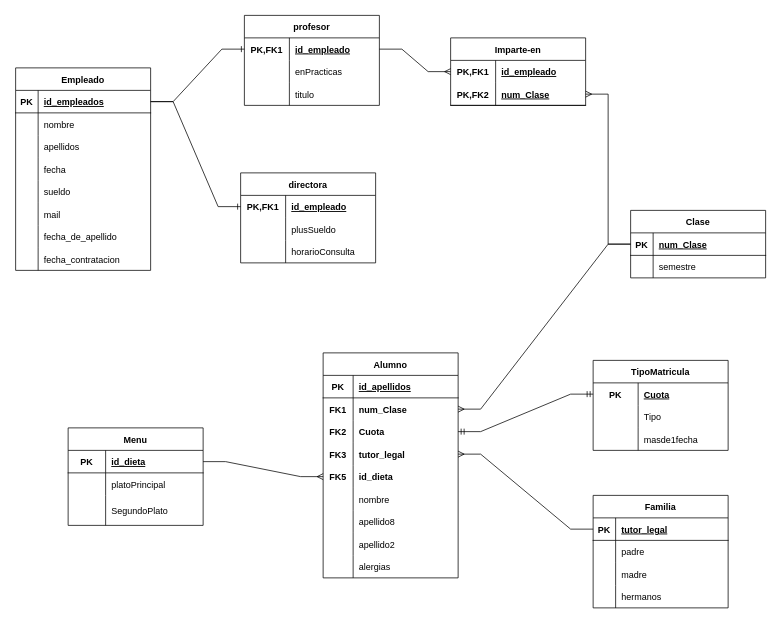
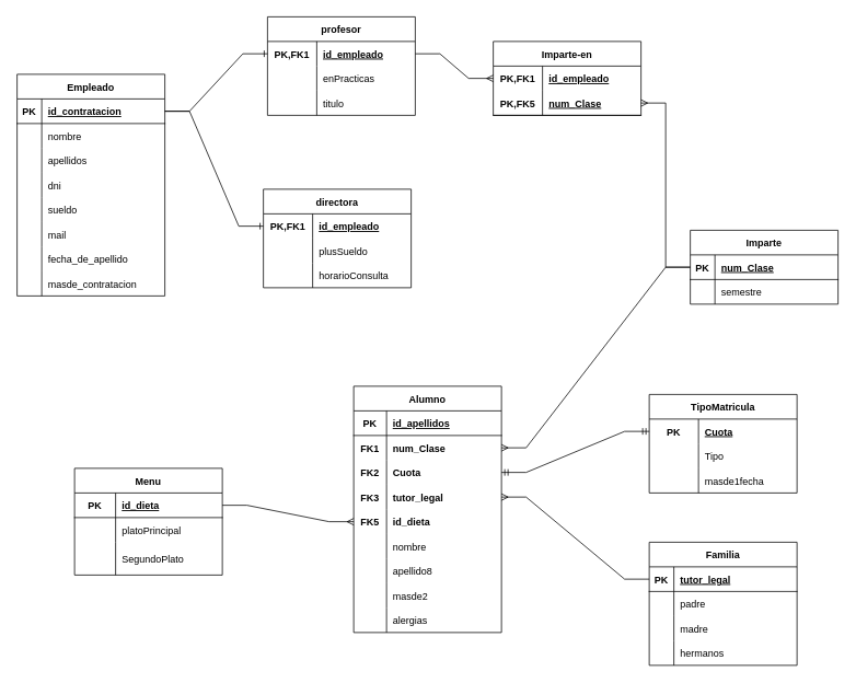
- <mxCell id="54" value="PK,FK2" style="shape=partialRectangle;connectable=0;fillColor=none;top=0;left=0;bottom=0;right=0;fontStyle=1;overflow=hidden;" vertex="1" parent="53"><mxGeometry width="60" height="30" as="geometry"><mxRectangle width="60" height="30" as="alternateBounds" /></mxGeometry></mxCell>
+ <mxCell id="54" value="PK,FK5" style="shape=partialRectangle;connectable=0;fillColor=none;top=0;left=0;bottom=0;right=0;fontStyle=1;overflow=hidden;" vertex="1" parent="53"><mxGeometry width="60" height="30" as="geometry"><mxRectangle width="60" height="30" as="alternateBounds" /></mxGeometry></mxCell>
- <mxCell id="5" value="id_empleados" style="shape=partialRectangle;connectable=0;fillColor=none;top=0;left=0;bottom=0;right=0;align=left;spacingLeft=6;fontStyle=5;overflow=hidden;" vertex="1" parent="3"><mxGeometry x="30" width="150" height="30" as="geometry"><mxRectangle width="150" height="30" as="alternateBounds" /></mxGeometry></mxCell>
+ <mxCell id="5" value="id_contratacion" style="shape=partialRectangle;connectable=0;fillColor=none;top=0;left=0;bottom=0;right=0;align=left;spacingLeft=6;fontStyle=5;overflow=hidden;" vertex="1" parent="3"><mxGeometry x="30" width="150" height="30" as="geometry"><mxRectangle width="150" height="30" as="alternateBounds" /></mxGeometry></mxCell>
- <mxCell id="14" value="fecha" style="shape=partialRectangle;connectable=0;fillColor=none;top=0;left=0;bottom=0;right=0;align=left;spacingLeft=6;overflow=hidden;" vertex="1" parent="12"><mxGeometry x="30" width="150" height="30" as="geometry"><mxRectangle width="150" height="30" as="alternateBounds" /></mxGeometry></mxCell>
+ <mxCell id="14" value="dni" style="shape=partialRectangle;connectable=0;fillColor=none;top=0;left=0;bottom=0;right=0;align=left;spacingLeft=6;overflow=hidden;" vertex="1" parent="12"><mxGeometry x="30" width="150" height="30" as="geometry"><mxRectangle width="150" height="30" as="alternateBounds" /></mxGeometry></mxCell>
- <mxCell id="57" value="Clase" style="shape=table;startSize=30;container=1;collapsible=1;childLayout=tableLayout;fixedRows=1;rowLines=0;fontStyle=1;align=center;resizeLast=1;" vertex="1" parent="1"><mxGeometry x="840" y="280" width="180" height="90" as="geometry" /></mxCell>
+ <mxCell id="57" value="Imparte" style="shape=table;startSize=30;container=1;collapsible=1;childLayout=tableLayout;fixedRows=1;rowLines=0;fontStyle=1;align=center;resizeLast=1;" vertex="1" parent="1"><mxGeometry x="840" y="280" width="180" height="90" as="geometry" /></mxCell>
- <mxCell id="26" value="fecha_contratacion" style="shape=partialRectangle;connectable=0;fillColor=none;top=0;left=0;bottom=0;right=0;align=left;spacingLeft=6;overflow=hidden;" vertex="1" parent="24"><mxGeometry x="30" width="150" height="30" as="geometry"><mxRectangle width="150" height="30" as="alternateBounds" /></mxGeometry></mxCell>
+ <mxCell id="26" value="masde_contratacion" style="shape=partialRectangle;connectable=0;fillColor=none;top=0;left=0;bottom=0;right=0;align=left;spacingLeft=6;overflow=hidden;" vertex="1" parent="24"><mxGeometry x="30" width="150" height="30" as="geometry"><mxRectangle width="150" height="30" as="alternateBounds" /></mxGeometry></mxCell>
- <mxCell id="89" value="apellido2" style="shape=partialRectangle;connectable=0;fillColor=none;top=0;left=0;bottom=0;right=0;align=left;spacingLeft=6;overflow=hidden;" vertex="1" parent="87"><mxGeometry x="40.0" width="140.0" height="30" as="geometry"><mxRectangle width="140.0" height="30" as="alternateBounds" /></mxGeometry></mxCell>
+ <mxCell id="89" value="masde2" style="shape=partialRectangle;connectable=0;fillColor=none;top=0;left=0;bottom=0;right=0;align=left;spacingLeft=6;overflow=hidden;" vertex="1" parent="87"><mxGeometry x="40.0" width="140.0" height="30" as="geometry"><mxRectangle width="140.0" height="30" as="alternateBounds" /></mxGeometry></mxCell>
